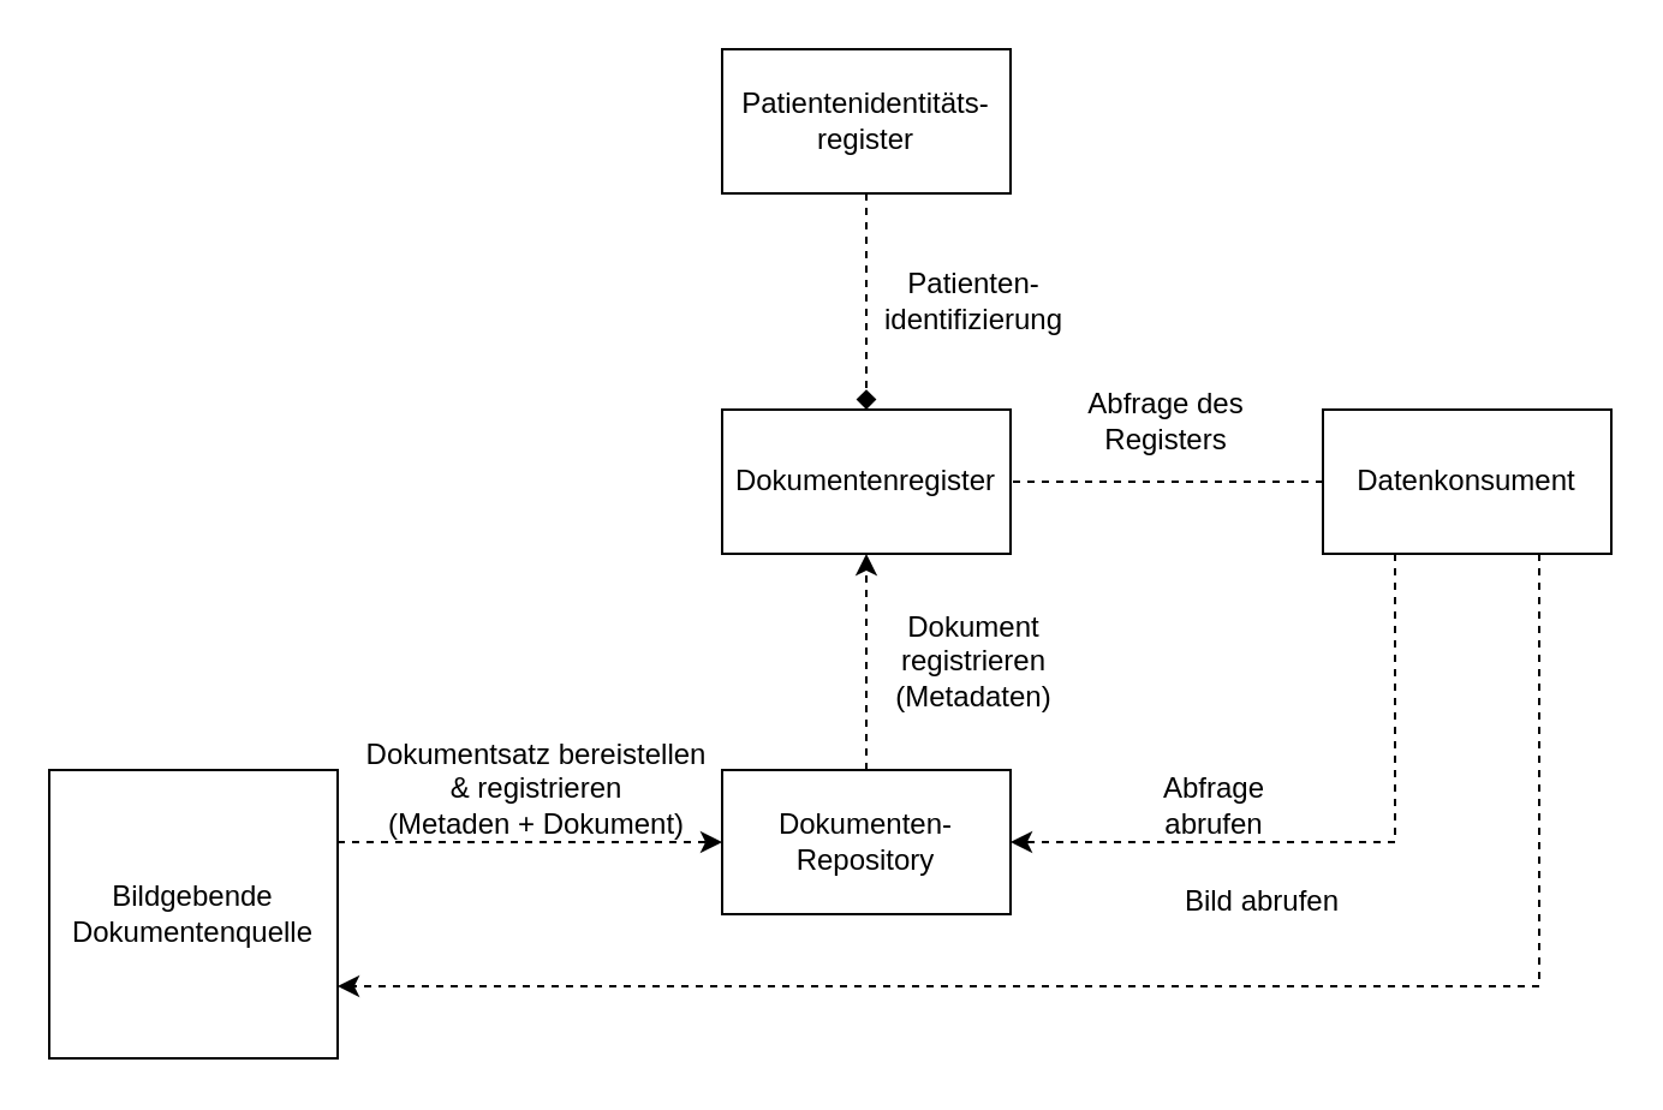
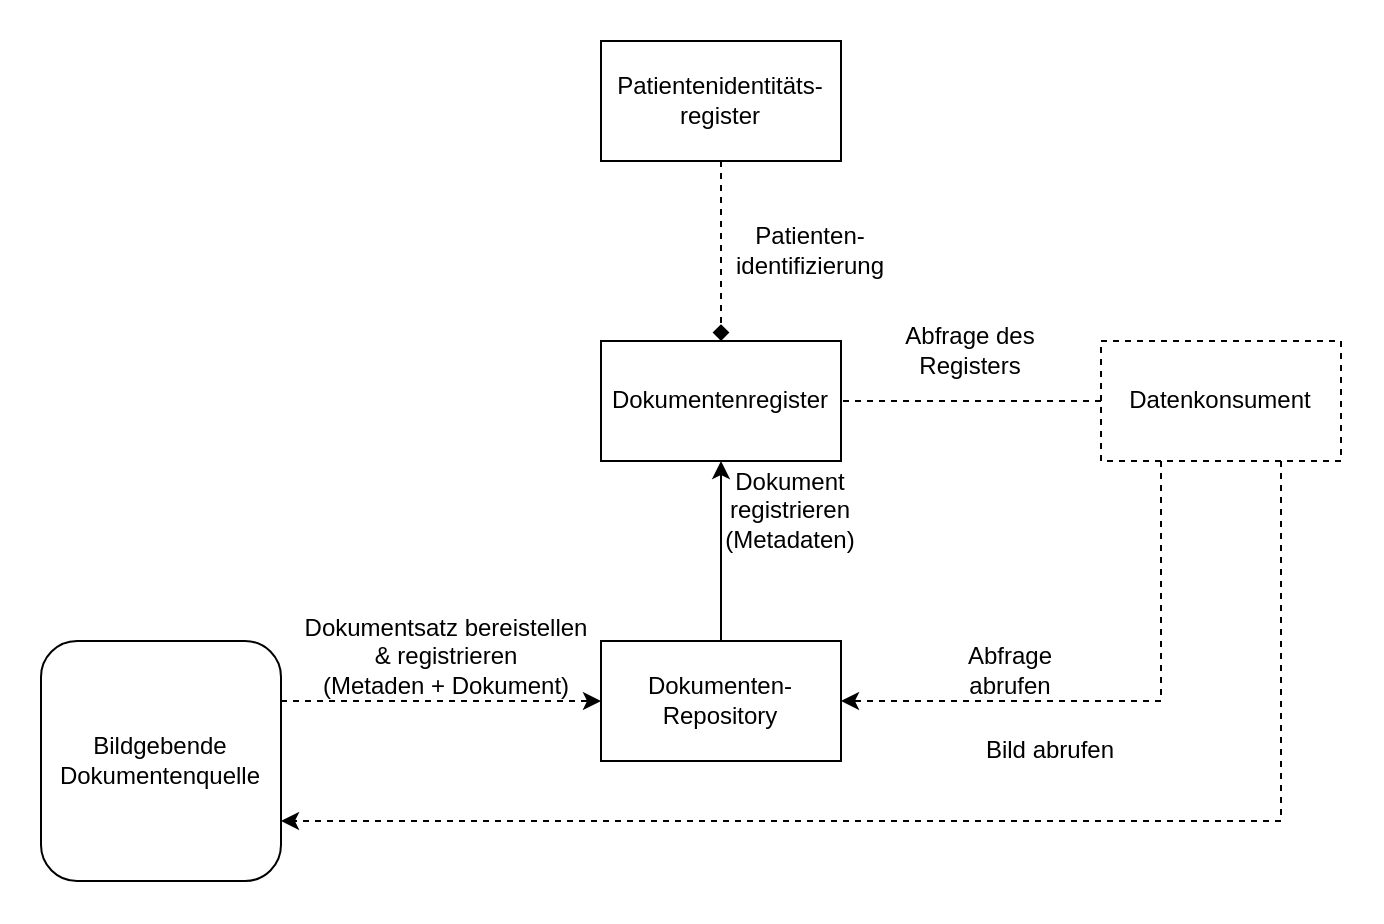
- <mxCell id="10" value="Datenkonsument" style="rounded=0;whiteSpace=wrap;html=1;fillColor=none;" vertex="1" parent="1"><mxGeometry x="550" y="170" width="120" height="60" as="geometry" /></mxCell>
+ <mxCell id="10" value="Datenkonsument" style="rounded=0;whiteSpace=wrap;html=1;fillColor=none;dashed=1;" vertex="1" parent="1"><mxGeometry x="550" y="170" width="120" height="60" as="geometry" /></mxCell>
- <mxCell id="16" value="Dokument registrieren (Metadaten)" style="text;html=1;strokeColor=none;fillColor=none;align=center;verticalAlign=middle;whiteSpace=wrap;rounded=0;" vertex="1" parent="1"><mxGeometry x="370" y="260" width="70" height="30" as="geometry" /></mxCell>
+ <mxCell id="16" value="Dokument registrieren (Metadaten)" style="text;html=1;strokeColor=none;fillColor=none;align=center;verticalAlign=middle;whiteSpace=wrap;rounded=0;" vertex="1" parent="1"><mxGeometry x="360" y="240" width="70" height="30" as="geometry" /></mxCell>
- <mxCell id="3" style="edgeStyle=none;rounded=0;html=1;exitX=0.5;exitY=0;exitDx=0;exitDy=0;entryX=0.5;entryY=1;entryDx=0;entryDy=0;dashed=1;" edge="1" parent="1" source="4" target="2"><mxGeometry relative="1" as="geometry" /></mxCell>
+ <mxCell id="3" style="edgeStyle=none;rounded=0;html=1;exitX=0.5;exitY=0;exitDx=0;exitDy=0;entryX=0.5;entryY=1;entryDx=0;entryDy=0;dashed=0;" edge="1" parent="1" source="4" target="2"><mxGeometry relative="1" as="geometry" /></mxCell>
- <mxCell id="6" value="Bildgebende Dokumentenquelle" style="rounded=0;whiteSpace=wrap;html=1;fillColor=none;" vertex="1" parent="1"><mxGeometry x="20" y="320" width="120" height="120" as="geometry" /></mxCell>
+ <mxCell id="6" value="Bildgebende Dokumentenquelle" style="whiteSpace=wrap;html=1;fillColor=none;rounded=1;" vertex="1" parent="1"><mxGeometry x="20" y="320" width="120" height="120" as="geometry" /></mxCell>
